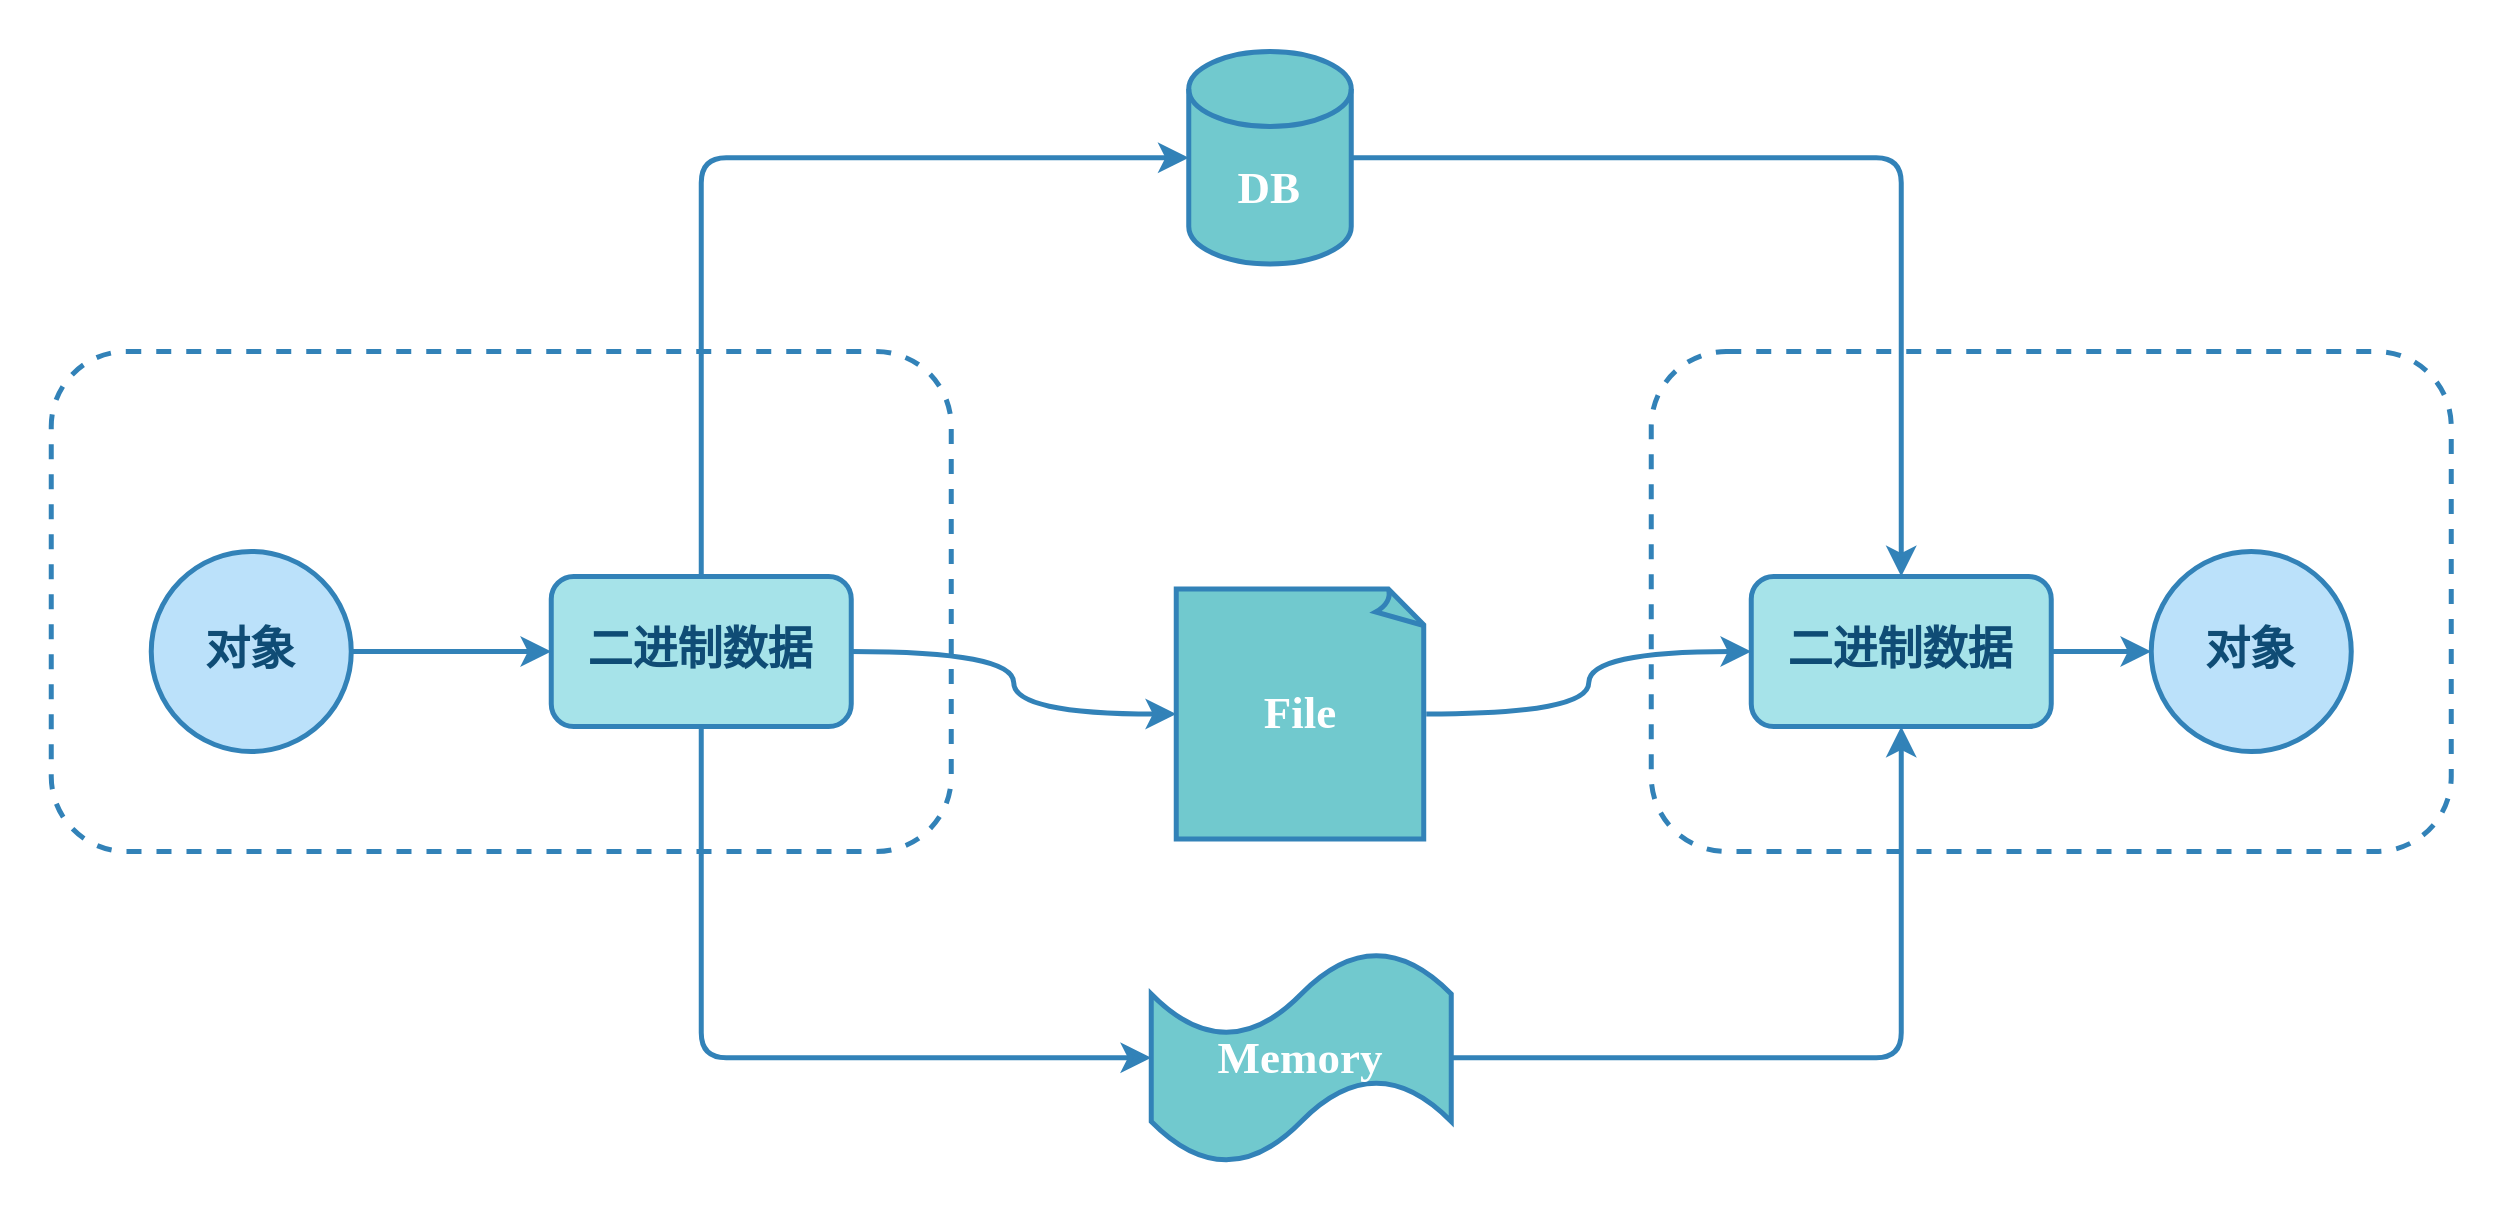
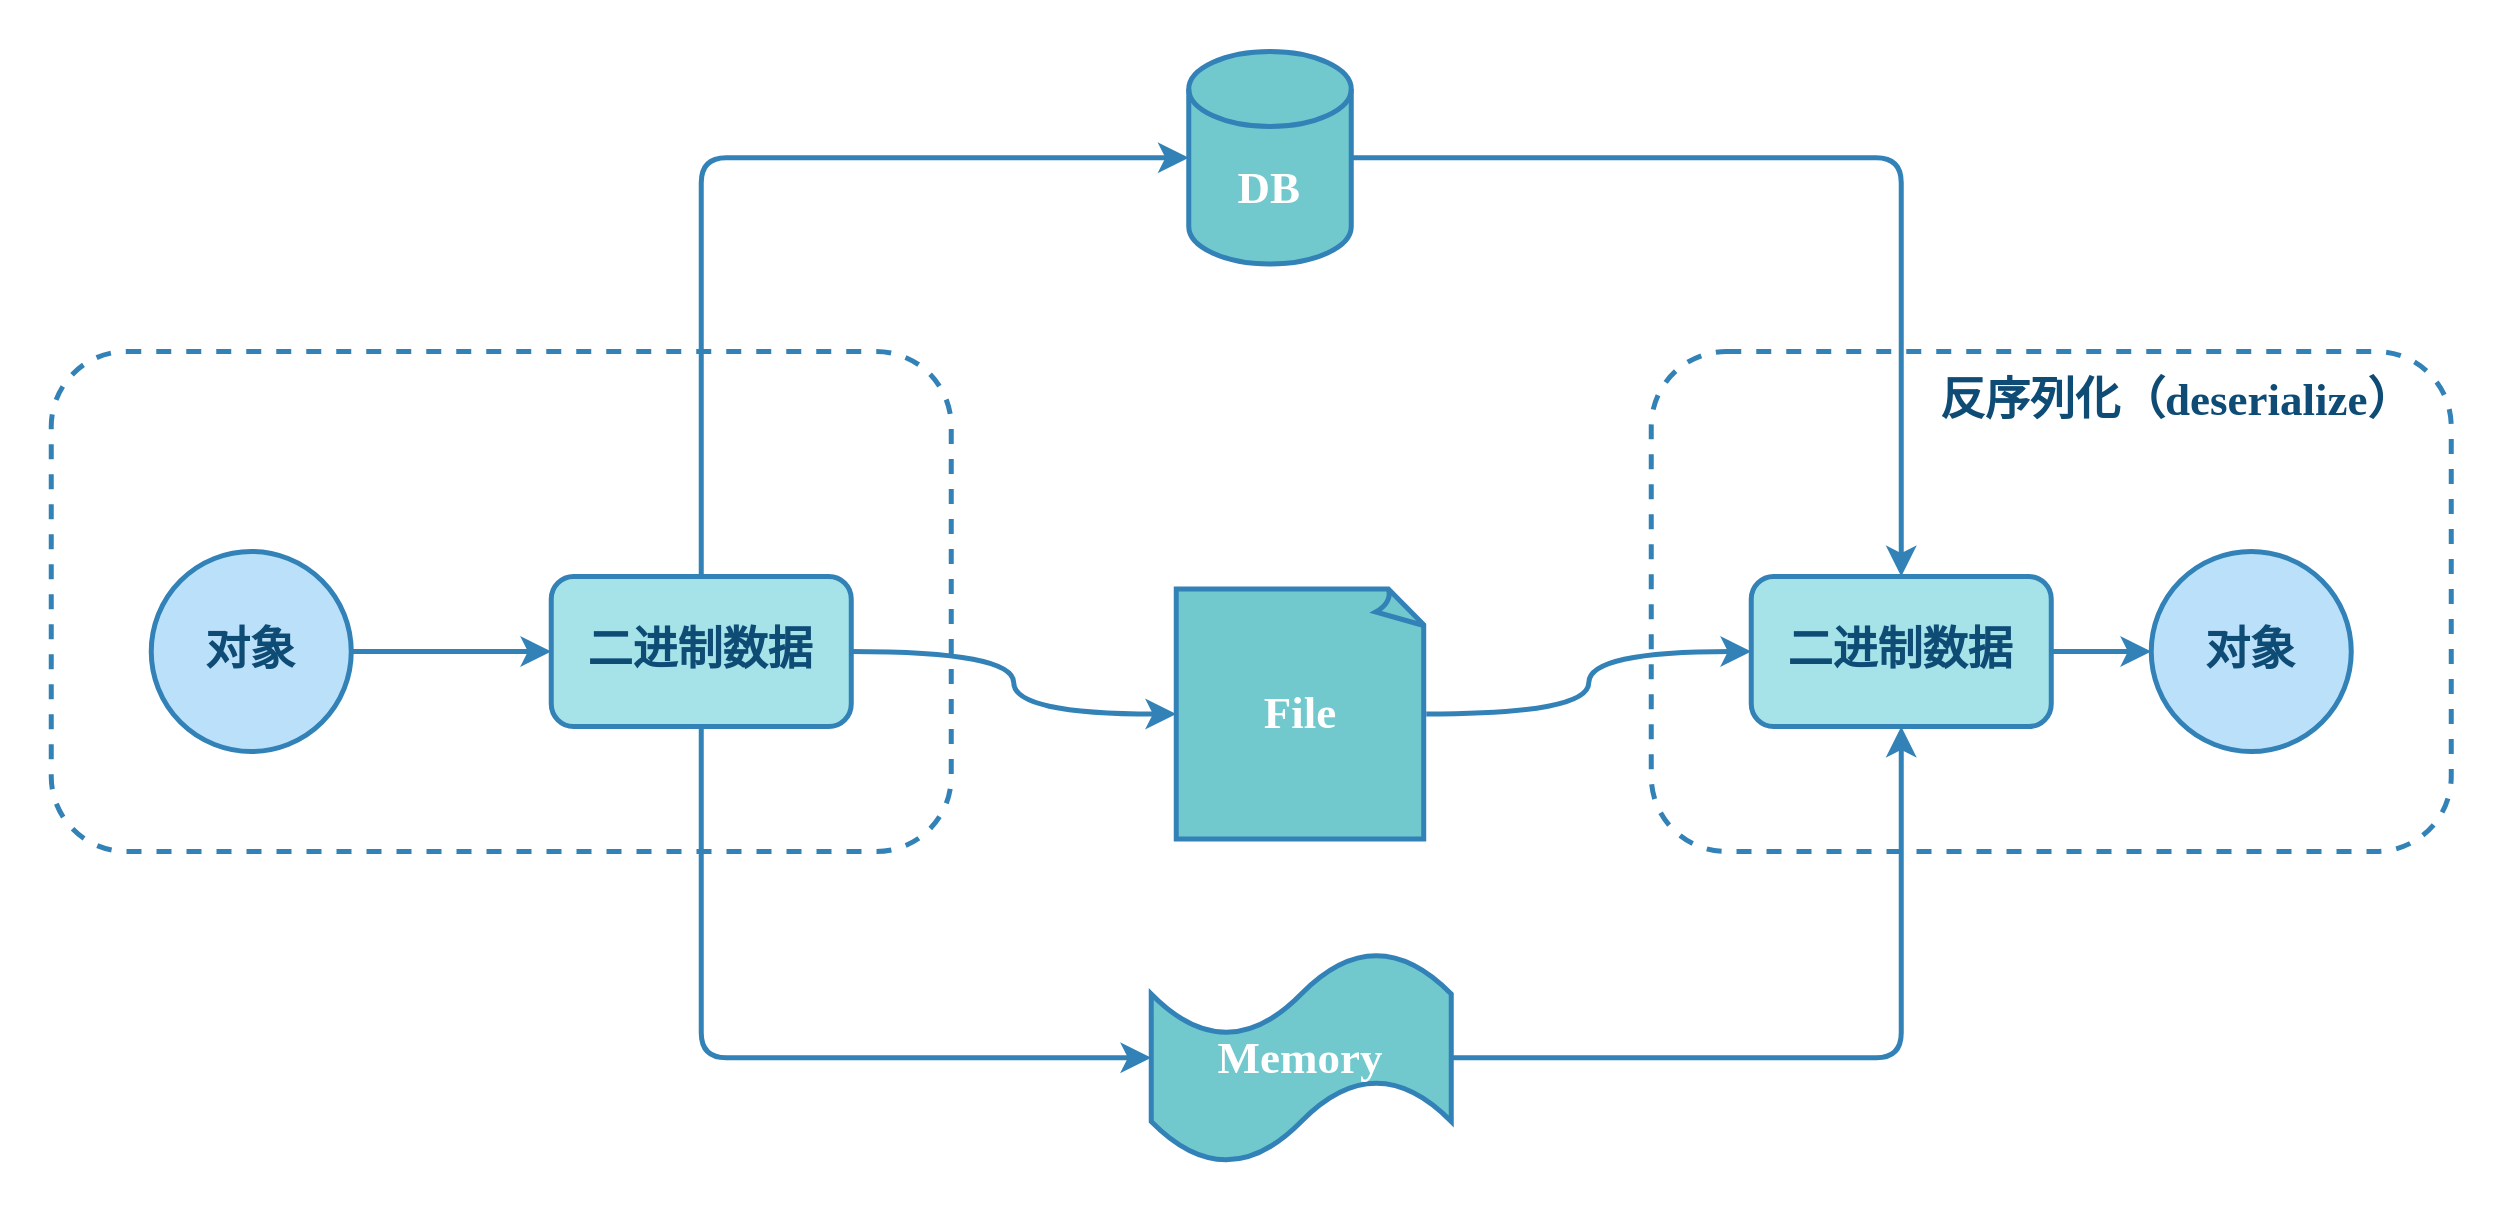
+ <mxCell id="6" value="反序列化（deserialize）" style="text;html=1;align=center;verticalAlign=middle;resizable=0;points=[];autosize=1;strokeColor=none;fillColor=none;fontSize=18;fontStyle=1;container=0;fontColor=#0F4C75;strokeWidth=2;fontFamily=Comic Sans MS;" parent="1" vertex="1"><mxGeometry x="760" y="140" width="220" height="40" as="geometry" /></mxCell>
